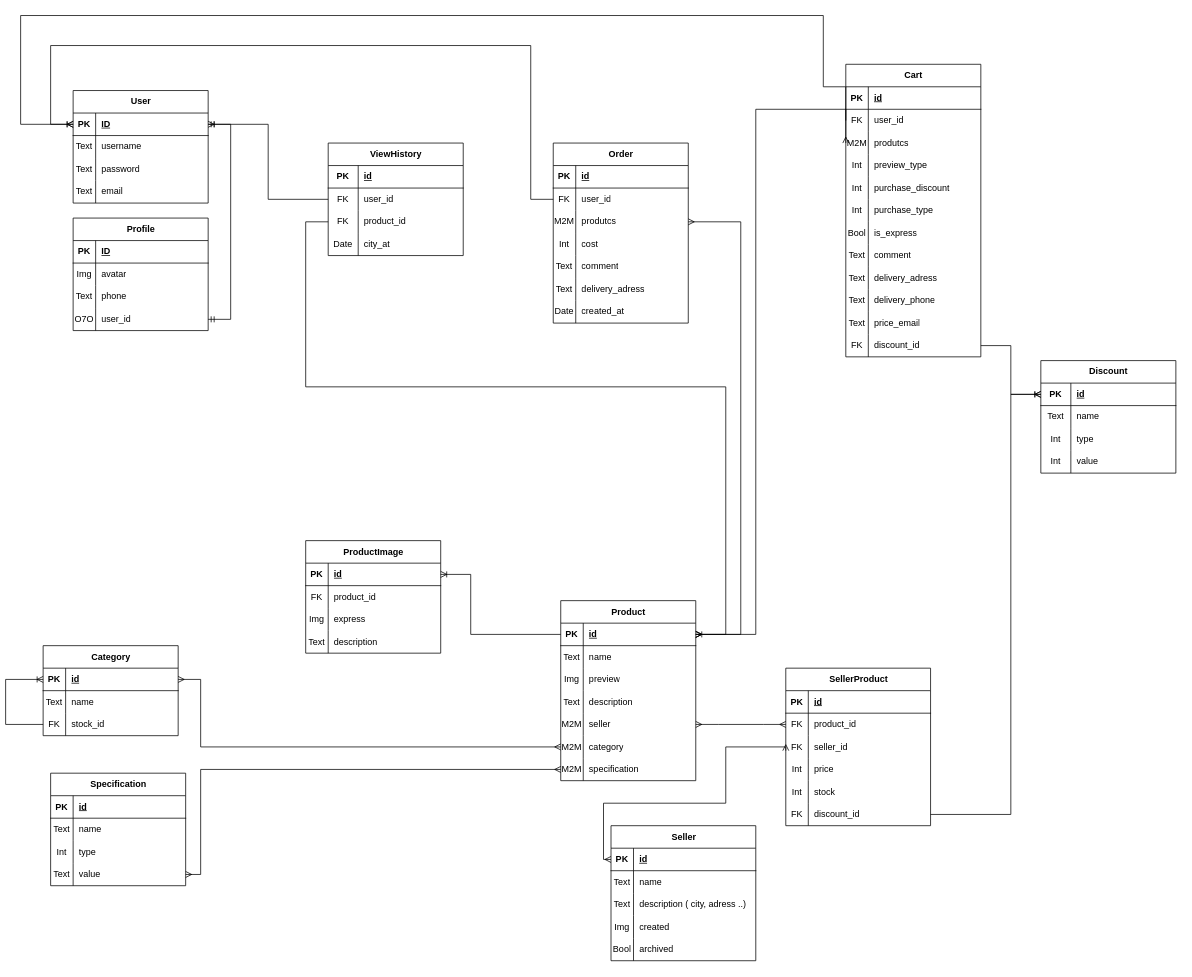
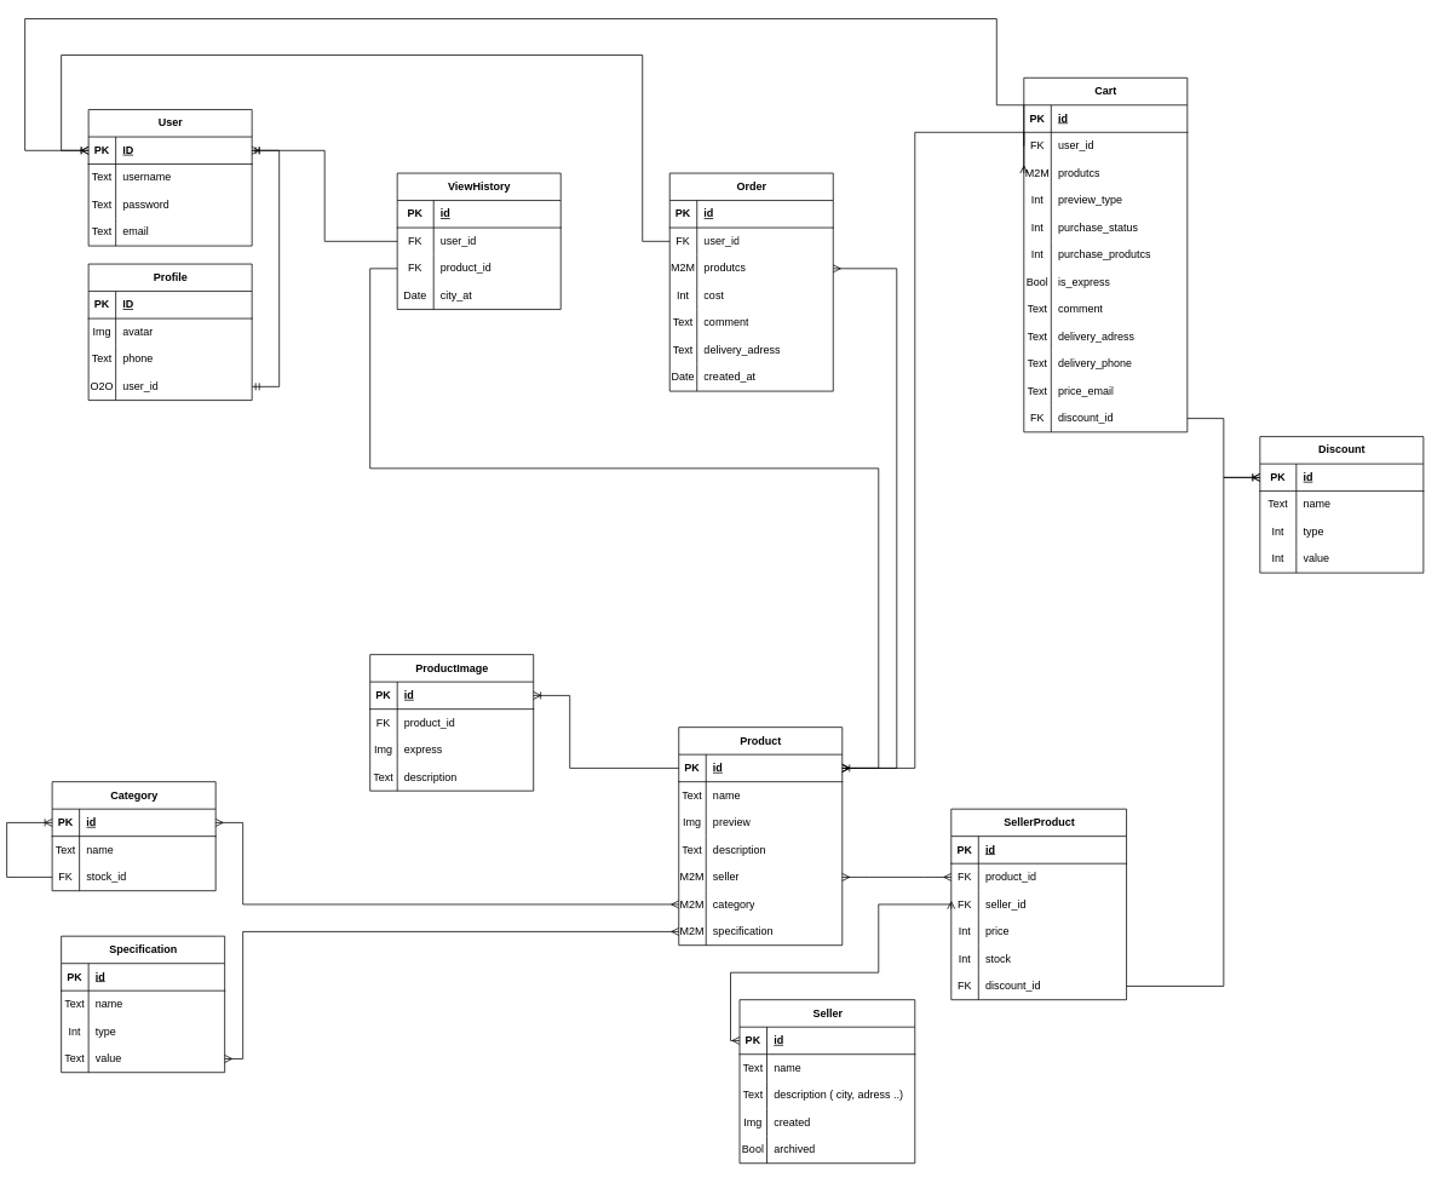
- <mxCell id="156" value="purchase_discount" style="shape=partialRectangle;connectable=0;fillColor=none;top=0;left=0;bottom=0;right=0;align=left;spacingLeft=6;overflow=hidden;whiteSpace=wrap;html=1;" vertex="1" parent="154"><mxGeometry x="30" width="150" height="30" as="geometry"><mxRectangle width="150" height="30" as="alternateBounds" /></mxGeometry></mxCell>
+ <mxCell id="156" value="purchase_status" style="shape=partialRectangle;connectable=0;fillColor=none;top=0;left=0;bottom=0;right=0;align=left;spacingLeft=6;overflow=hidden;whiteSpace=wrap;html=1;" vertex="1" parent="154"><mxGeometry x="30" width="150" height="30" as="geometry"><mxRectangle width="150" height="30" as="alternateBounds" /></mxGeometry></mxCell>
- <mxCell id="159" value="purchase_type" style="shape=partialRectangle;connectable=0;fillColor=none;top=0;left=0;bottom=0;right=0;align=left;spacingLeft=6;overflow=hidden;whiteSpace=wrap;html=1;" vertex="1" parent="157"><mxGeometry x="30" width="150" height="30" as="geometry"><mxRectangle width="150" height="30" as="alternateBounds" /></mxGeometry></mxCell>
+ <mxCell id="159" value="purchase_produtcs" style="shape=partialRectangle;connectable=0;fillColor=none;top=0;left=0;bottom=0;right=0;align=left;spacingLeft=6;overflow=hidden;whiteSpace=wrap;html=1;" vertex="1" parent="157"><mxGeometry x="30" width="150" height="30" as="geometry"><mxRectangle width="150" height="30" as="alternateBounds" /></mxGeometry></mxCell>
- <mxCell id="26" value="O7O" style="shape=partialRectangle;connectable=0;fillColor=none;top=0;left=0;bottom=0;right=0;editable=1;overflow=hidden;whiteSpace=wrap;html=1;" vertex="1" parent="25"><mxGeometry width="30" height="30" as="geometry"><mxRectangle width="30" height="30" as="alternateBounds" /></mxGeometry></mxCell>
+ <mxCell id="26" value="O2O" style="shape=partialRectangle;connectable=0;fillColor=none;top=0;left=0;bottom=0;right=0;editable=1;overflow=hidden;whiteSpace=wrap;html=1;" vertex="1" parent="25"><mxGeometry width="30" height="30" as="geometry"><mxRectangle width="30" height="30" as="alternateBounds" /></mxGeometry></mxCell>
